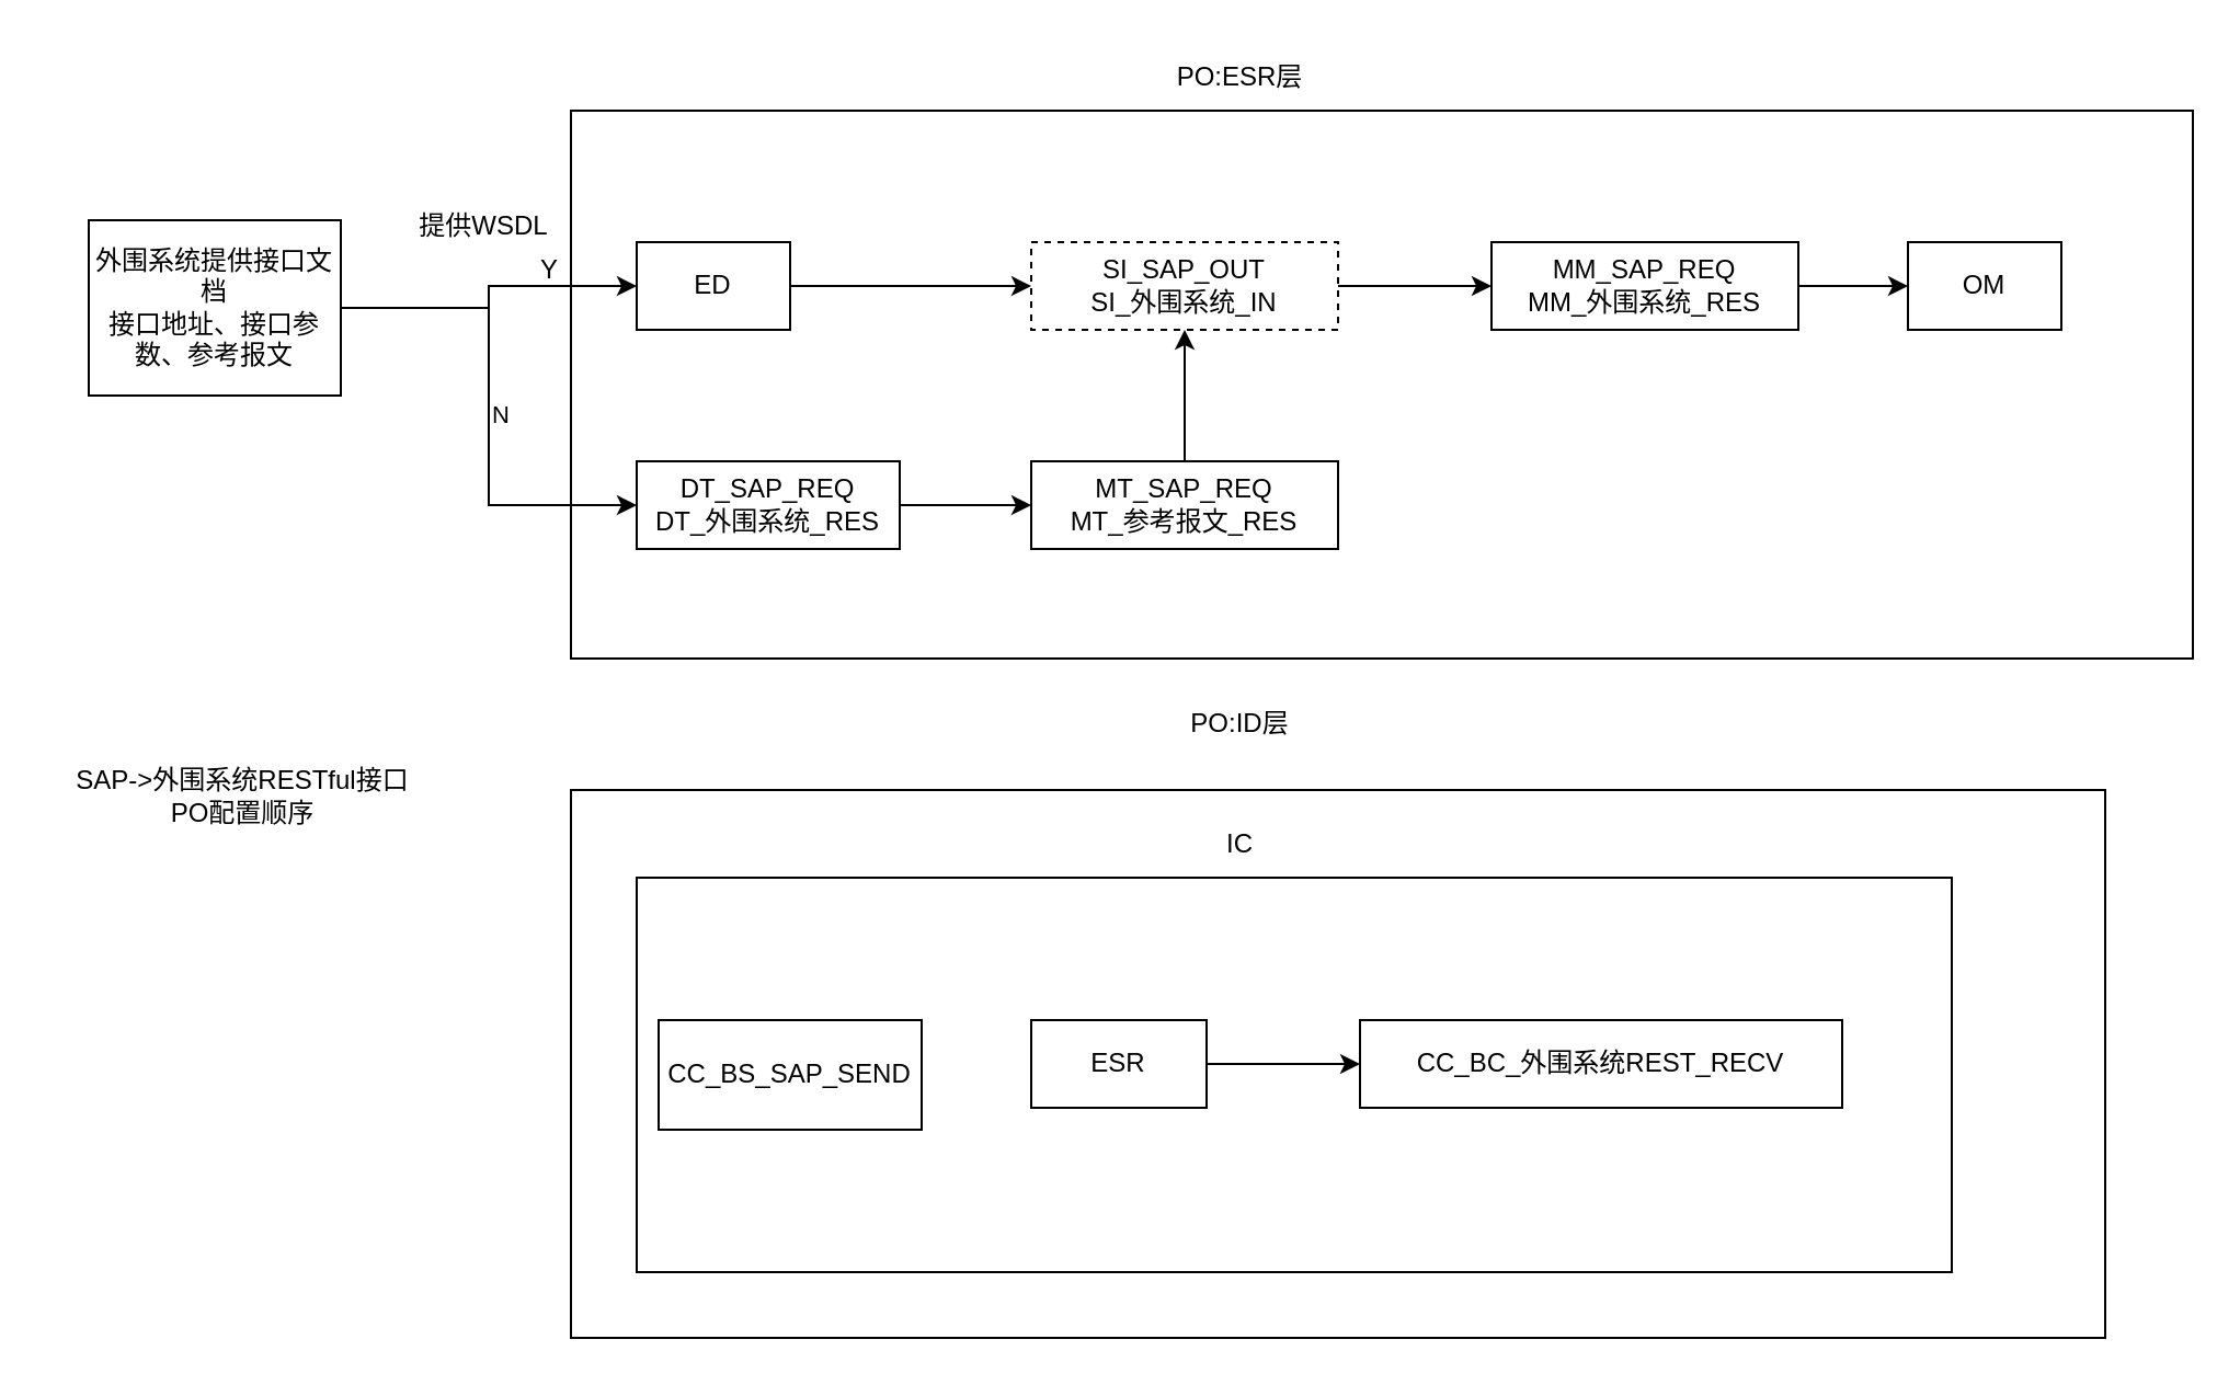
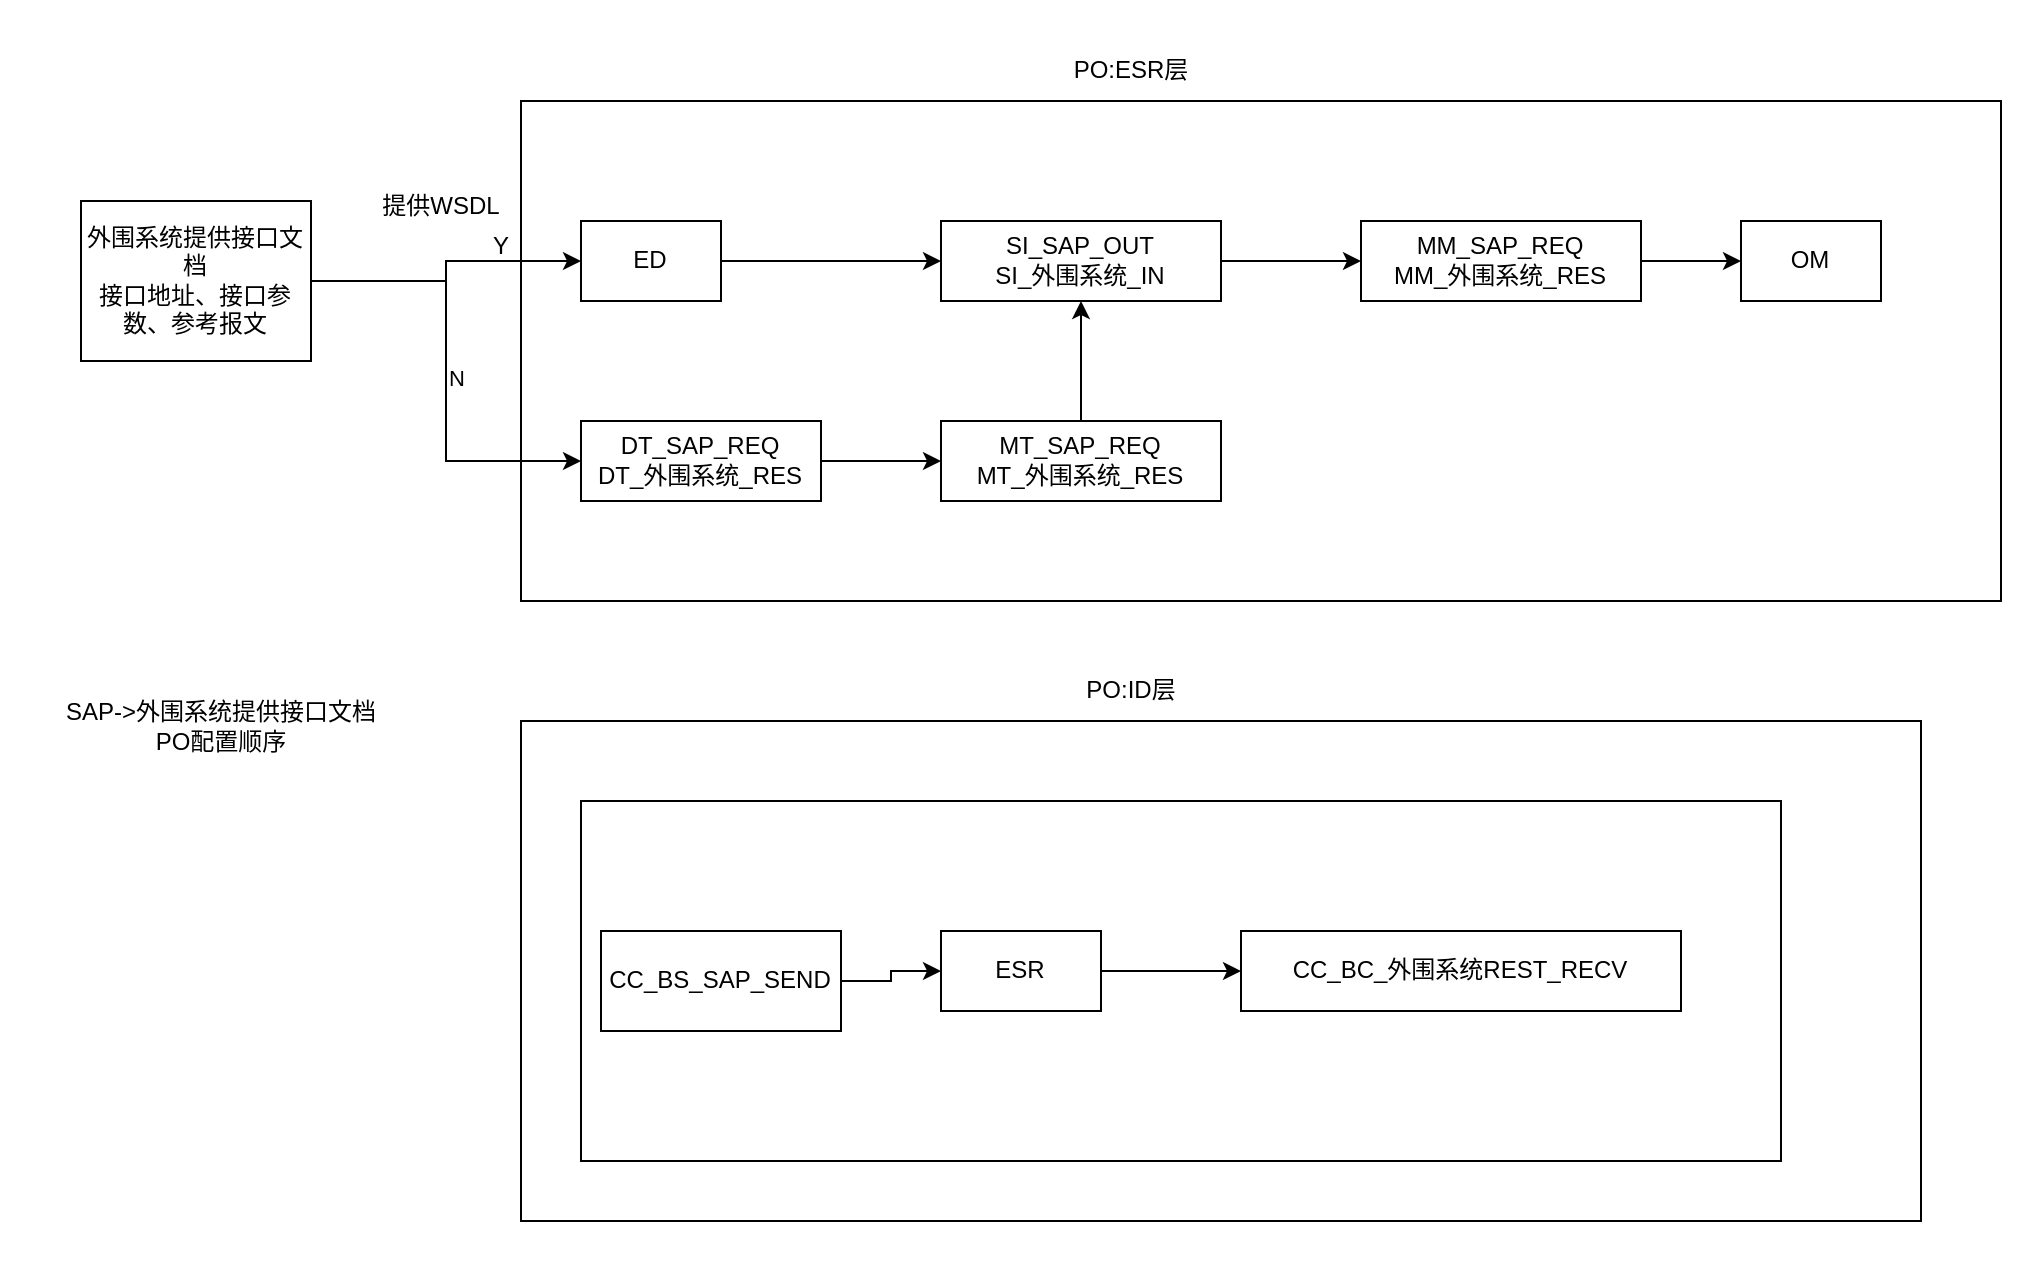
- <mxCell id="10" value="SI_SAP_OUT&lt;div&gt;SI_外围系统_IN&lt;/div&gt;" style="rounded=0;whiteSpace=wrap;html=1;dashed=1;" vertex="1" parent="1"><mxGeometry x="470" y="110" width="140" height="40" as="geometry" /></mxCell>
+ <mxCell id="10" value="SI_SAP_OUT&lt;div&gt;SI_外围系统_IN&lt;/div&gt;" style="rounded=0;whiteSpace=wrap;html=1;" vertex="1" parent="1"><mxGeometry x="470" y="110" width="140" height="40" as="geometry" /></mxCell>
- <mxCell id="16" value="MT_SAP_REQ&lt;div&gt;MT_参考报文_RES&lt;/div&gt;" style="rounded=0;whiteSpace=wrap;html=1;" vertex="1" parent="1"><mxGeometry x="470" y="210" width="140" height="40" as="geometry" /></mxCell>
+ <mxCell id="16" value="MT_SAP_REQ&lt;div&gt;MT_外围系统_RES&lt;/div&gt;" style="rounded=0;whiteSpace=wrap;html=1;" vertex="1" parent="1"><mxGeometry x="470" y="210" width="140" height="40" as="geometry" /></mxCell>
- <mxCell id="22" value="PO:ID层" style="text;html=1;align=center;verticalAlign=middle;resizable=0;points=[];autosize=1;strokeColor=none;fillColor=none;" vertex="1" parent="1"><mxGeometry x="530" y="315" width="70" height="30" as="geometry" /></mxCell>
+ <mxCell id="22" value="PO:ID层" style="text;html=1;align=center;verticalAlign=middle;resizable=0;points=[];autosize=1;strokeColor=none;fillColor=none;" vertex="1" parent="1"><mxGeometry x="530" y="330" width="70" height="30" as="geometry" /></mxCell>
- <mxCell id="30" value="SAP-&amp;gt;外围系统RESTful接口&lt;div&gt;PO配置顺序&lt;/div&gt;" style="text;html=1;align=center;verticalAlign=middle;resizable=0;points=[];autosize=1;strokeColor=none;fillColor=none;" vertex="1" parent="1"><mxGeometry x="20" y="343" width="180" height="40" as="geometry" /></mxCell>
+ <mxCell id="30" value="SAP-&amp;gt;外围系统提供接口文档&lt;div&gt;PO配置顺序&lt;/div&gt;" style="text;html=1;align=center;verticalAlign=middle;resizable=0;points=[];autosize=1;strokeColor=none;fillColor=none;" vertex="1" parent="1"><mxGeometry x="20" y="343" width="180" height="40" as="geometry" /></mxCell>
- <mxCell id="29" value="IC" style="text;html=1;align=center;verticalAlign=middle;resizable=0;points=[];autosize=1;strokeColor=none;fillColor=none;" vertex="1" parent="1"><mxGeometry x="545" y="370" width="40" height="30" as="geometry" /></mxCell>
+ <mxCell id="24" style="edgeStyle=orthogonalEdgeStyle;rounded=0;orthogonalLoop=1;jettySize=auto;html=1;exitX=1;exitY=0.5;exitDx=0;exitDy=0;entryX=0;entryY=0.5;entryDx=0;entryDy=0;" edge="1" parent="1" source="25" target="28"><mxGeometry relative="1" as="geometry" /></mxCell>
